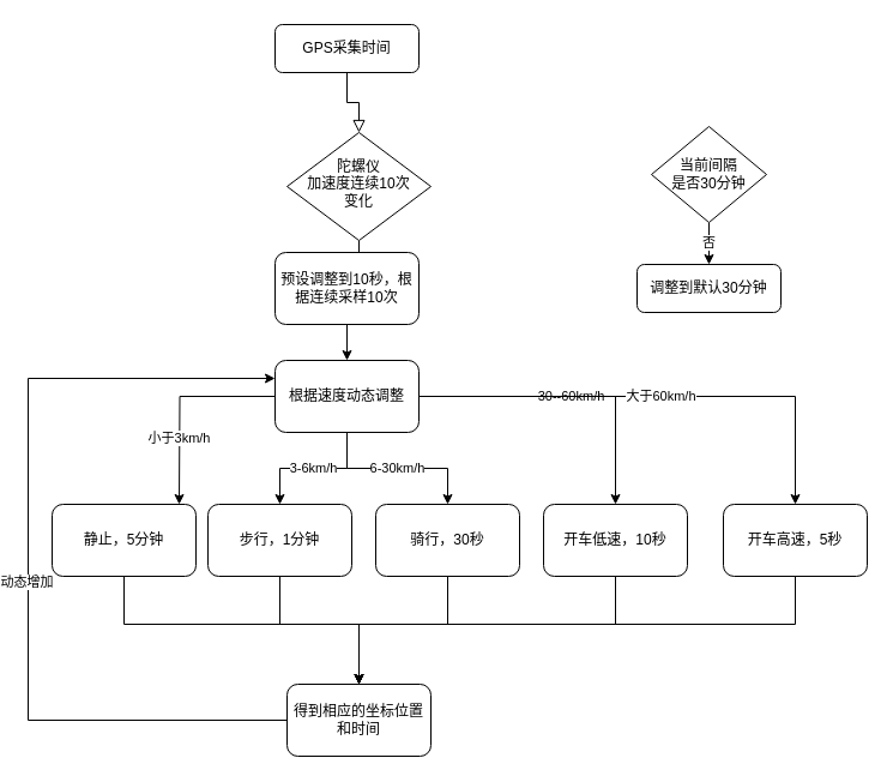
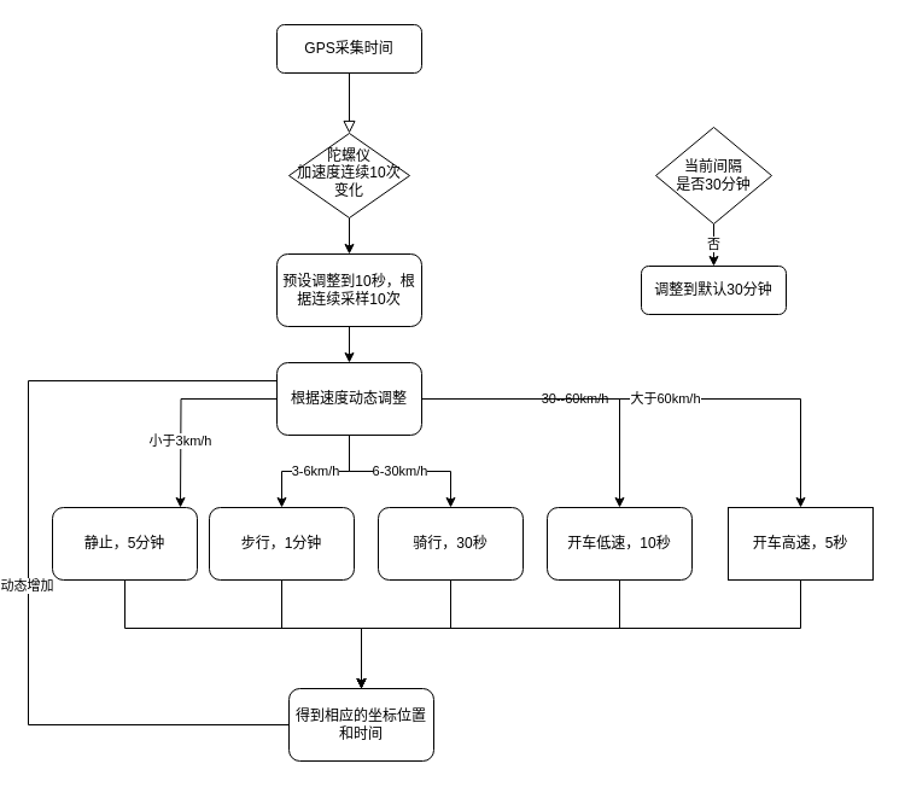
- <mxCell id="5" value="陀螺仪&lt;br&gt;加速度连续10次&lt;br&gt;变化" style="rhombus;whiteSpace=wrap;html=1;shadow=0;fontFamily=Helvetica;fontSize=12;align=center;strokeWidth=1;spacing=6;spacingTop=-4;" parent="1" vertex="1"><mxGeometry x="236" y="110" width="120" height="90" as="geometry" /></mxCell>
+ <mxCell id="5" value="陀螺仪&lt;br&gt;加速度连续10次&lt;br&gt;变化" style="rhombus;whiteSpace=wrap;html=1;shadow=0;fontFamily=Helvetica;fontSize=12;align=center;strokeWidth=1;spacing=6;spacingTop=-4;" parent="1" vertex="1"><mxGeometry x="236" y="110" width="100" height="70" as="geometry" /></mxCell>
- <mxCell id="28" style="edgeStyle=orthogonalEdgeStyle;rounded=0;orthogonalLoop=1;jettySize=auto;html=1;entryX=0;entryY=0.25;entryDx=0;entryDy=0;" edge="1" parent="1" source="30" target="13"><mxGeometry relative="1" as="geometry"><Array as="points"><mxPoint x="20" y="600" /><mxPoint x="20" y="315" /></Array></mxGeometry></mxCell>
+ <mxCell id="28" style="edgeStyle=orthogonalEdgeStyle;rounded=0;orthogonalLoop=1;jettySize=auto;html=1;entryX=0;entryY=0.25;entryDx=0;entryDy=0;endArrow=none;" edge="1" parent="1" source="30" target="13"><mxGeometry relative="1" as="geometry"><Array as="points"><mxPoint x="20" y="600" /><mxPoint x="20" y="315" /></Array></mxGeometry></mxCell>
- <mxCell id="23" value="开车高速，5秒" style="rounded=1;whiteSpace=wrap;html=1;" vertex="1" parent="1"><mxGeometry x="600" y="420" width="120" height="60" as="geometry" /></mxCell>
+ <mxCell id="23" value="开车高速，5秒" style="whiteSpace=wrap;html=1;rounded=0;" vertex="1" parent="1"><mxGeometry x="600" y="420" width="120" height="60" as="geometry" /></mxCell>
